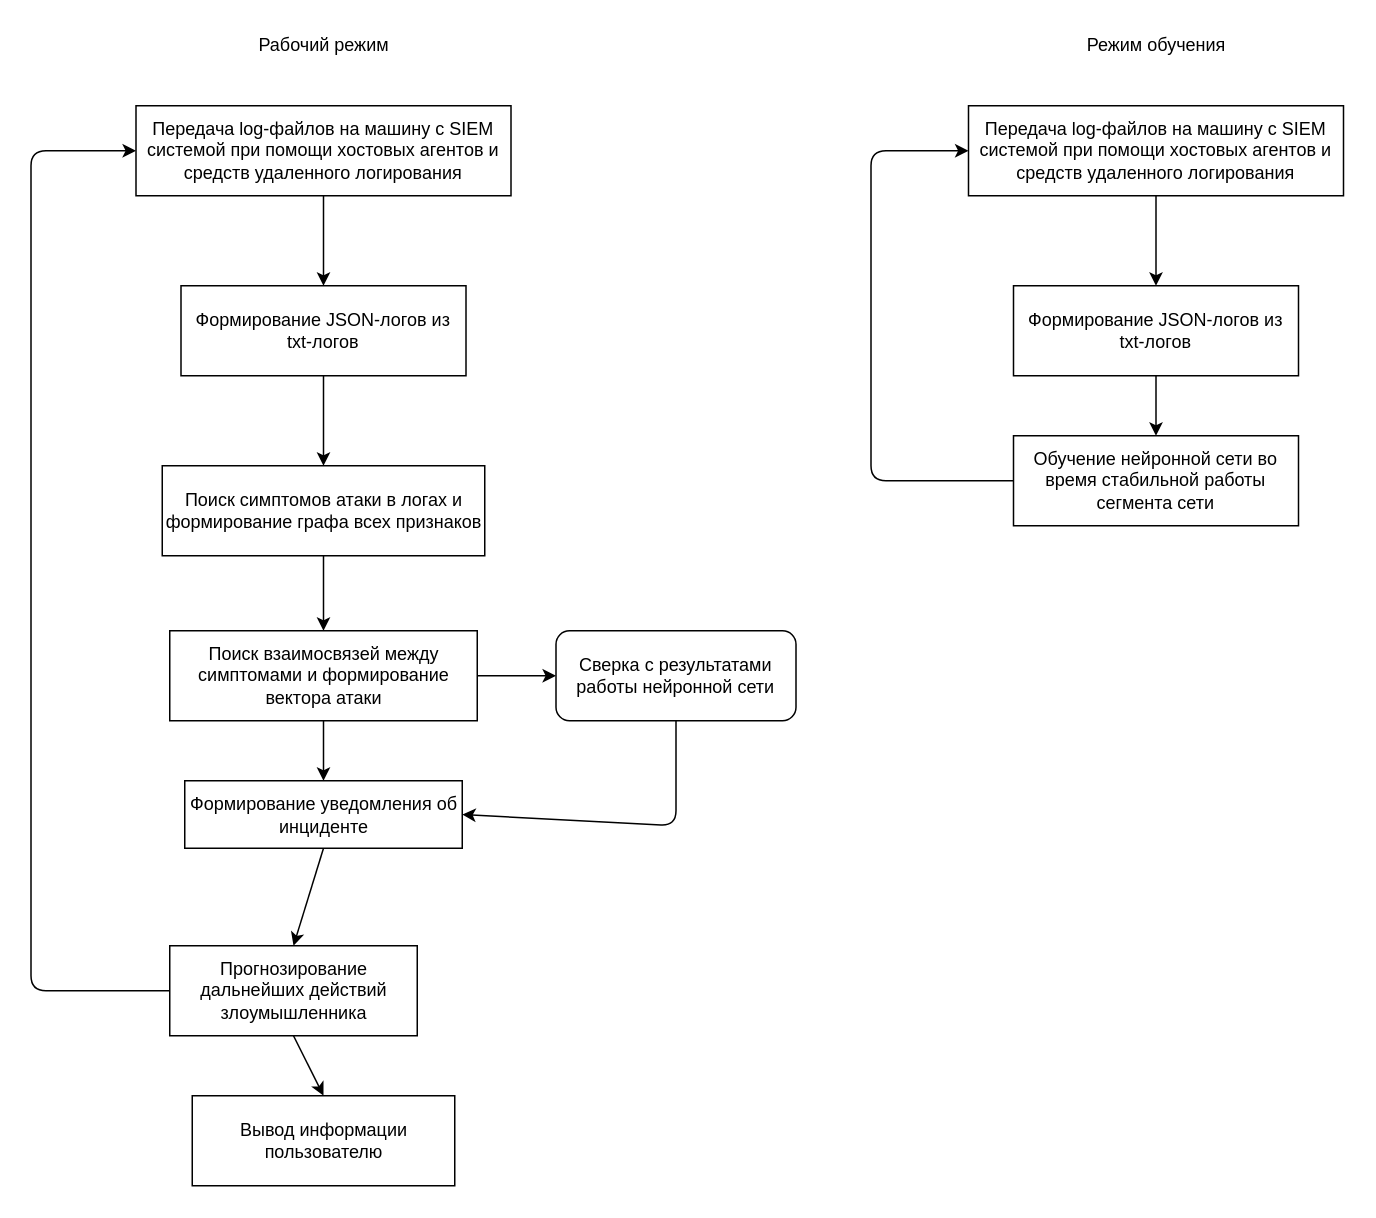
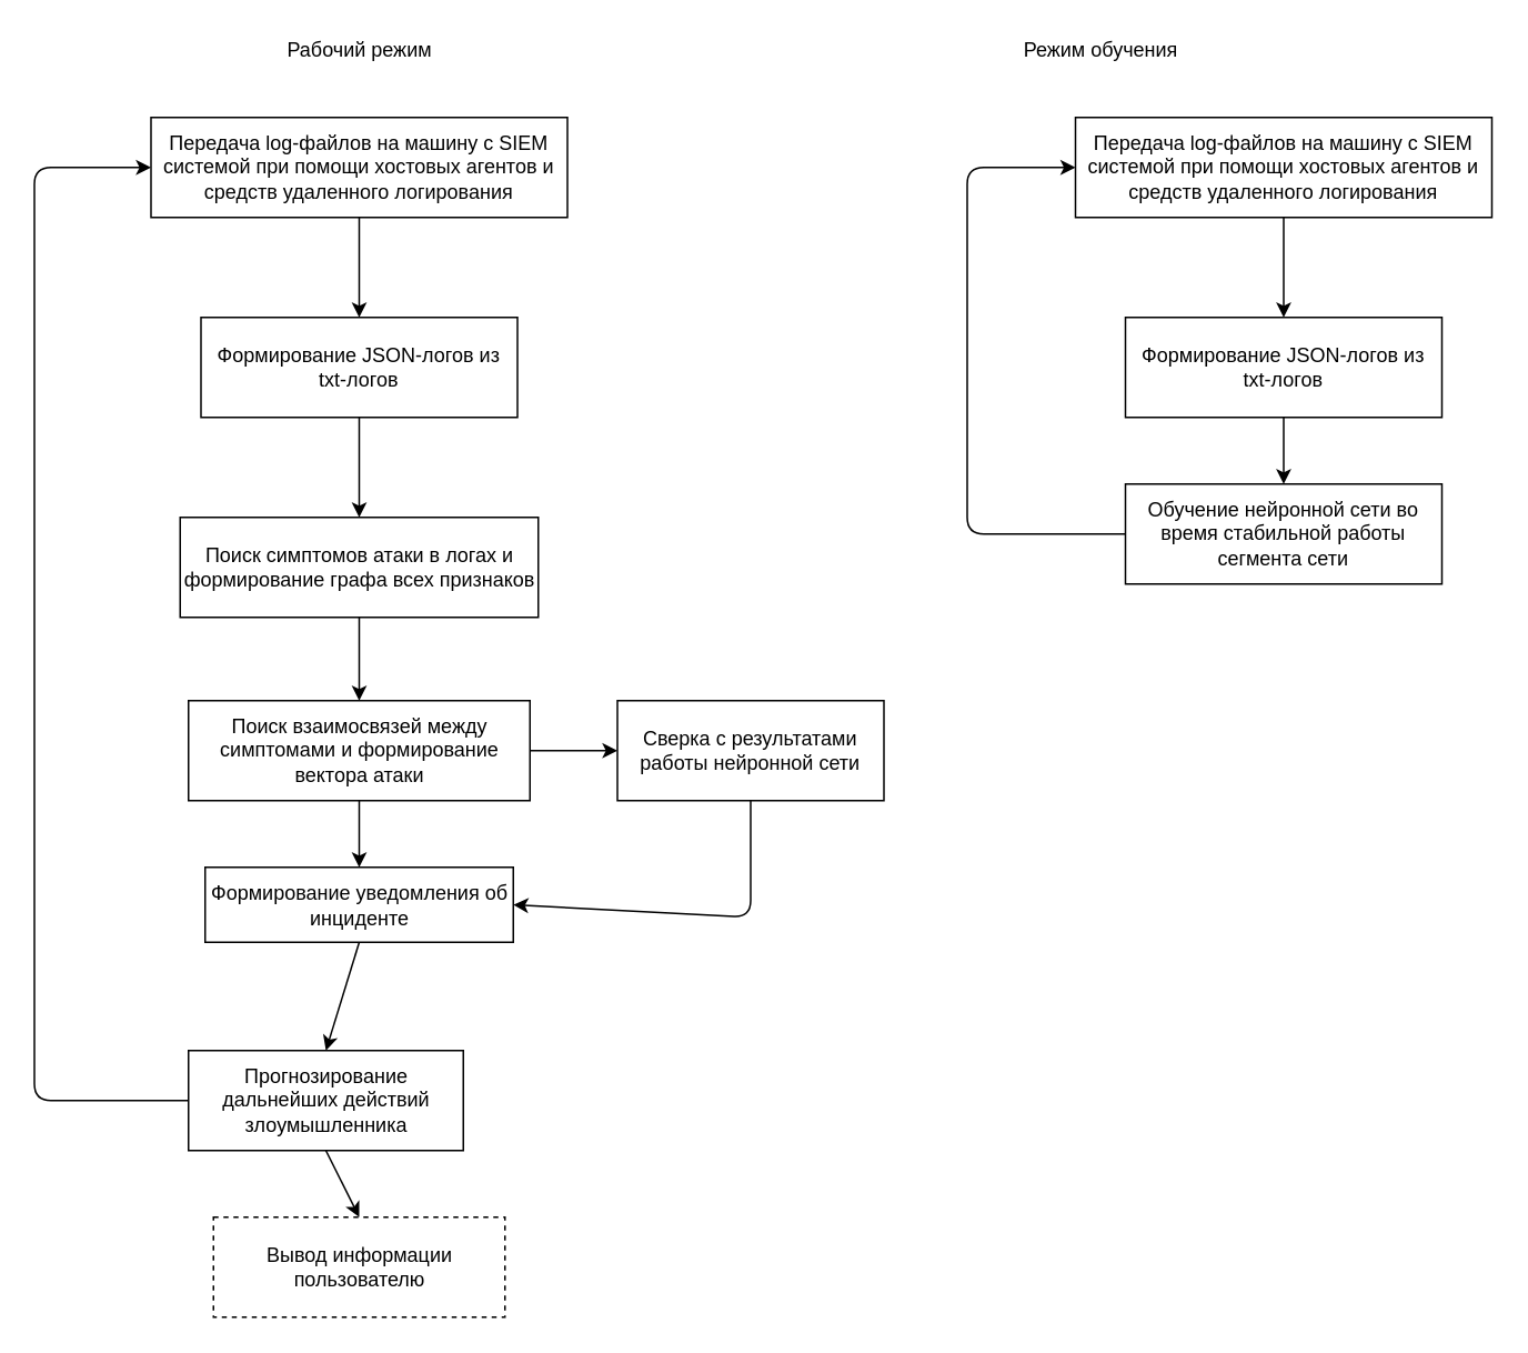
- <mxCell id="20" value="Режим обучения" style="text;html=1;align=center;verticalAlign=middle;resizable=0;points=[];autosize=1;" vertex="1" parent="1"><mxGeometry x="710" y="20" width="120" height="20" as="geometry" /></mxCell>
+ <mxCell id="20" value="Режим обучения" style="text;html=1;align=center;verticalAlign=middle;resizable=0;points=[];autosize=1;" vertex="1" parent="1"><mxGeometry x="600" y="20" width="120" height="20" as="geometry" /></mxCell>
- <mxCell id="17" value="Сверка с результатами работы нейронной сети" style="whiteSpace=wrap;html=1;rounded=1;" vertex="1" parent="1"><mxGeometry x="370" y="420" width="160" height="60" as="geometry" /></mxCell>
+ <mxCell id="17" value="Сверка с результатами работы нейронной сети" style="rounded=0;whiteSpace=wrap;html=1;" vertex="1" parent="1"><mxGeometry x="370" y="420" width="160" height="60" as="geometry" /></mxCell>
- <mxCell id="8" value="Вывод информации пользователю" style="rounded=0;whiteSpace=wrap;html=1;" vertex="1" parent="1"><mxGeometry x="127.5" y="730" width="175" height="60" as="geometry" /></mxCell>
+ <mxCell id="8" value="Вывод информации пользователю" style="rounded=0;whiteSpace=wrap;html=1;dashed=1;" vertex="1" parent="1"><mxGeometry x="127.5" y="730" width="175" height="60" as="geometry" /></mxCell>
